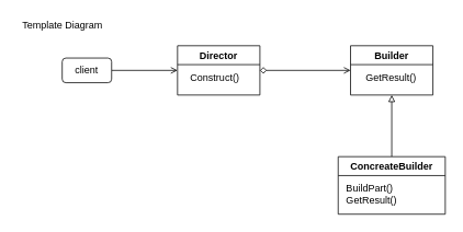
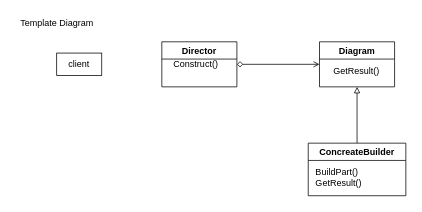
- <mxCell id="7" value="Builder" style="swimlane;" vertex="1" parent="1"><mxGeometry x="425" y="55" width="100" height="60" as="geometry" /></mxCell>
+ <mxCell id="7" value="Diagram" style="swimlane;" vertex="1" parent="1"><mxGeometry x="425" y="55" width="100" height="60" as="geometry" /></mxCell>
- <mxCell id="3" value="client" style="whiteSpace=wrap;html=1;rounded=1;" vertex="1" parent="1"><mxGeometry x="75" y="70" width="60" height="30" as="geometry" /></mxCell>
+ <mxCell id="3" value="client" style="rounded=0;whiteSpace=wrap;html=1;" vertex="1" parent="1"><mxGeometry x="75" y="70" width="60" height="30" as="geometry" /></mxCell>
- <mxCell id="2" style="edgeStyle=orthogonalEdgeStyle;rounded=0;orthogonalLoop=1;jettySize=auto;html=1;entryX=0;entryY=0.5;entryDx=0;entryDy=0;endArrow=open;endFill=0;" edge="1" parent="1" source="3" target="5"><mxGeometry relative="1" as="geometry" /></mxCell>
- <mxCell id="6" value="Construct()" style="text;html=1;align=center;verticalAlign=middle;resizable=0;points=[];autosize=1;strokeColor=none;" vertex="1" parent="5"><mxGeometry x="10" y="30" width="70" height="20" as="geometry" /></mxCell>
+ <mxCell id="6" value="Construct()" style="text;html=1;align=center;verticalAlign=middle;resizable=0;points=[];autosize=1;strokeColor=none;" vertex="1" parent="5"><mxGeometry x="10" y="20" width="70" height="20" as="geometry" /></mxCell>
